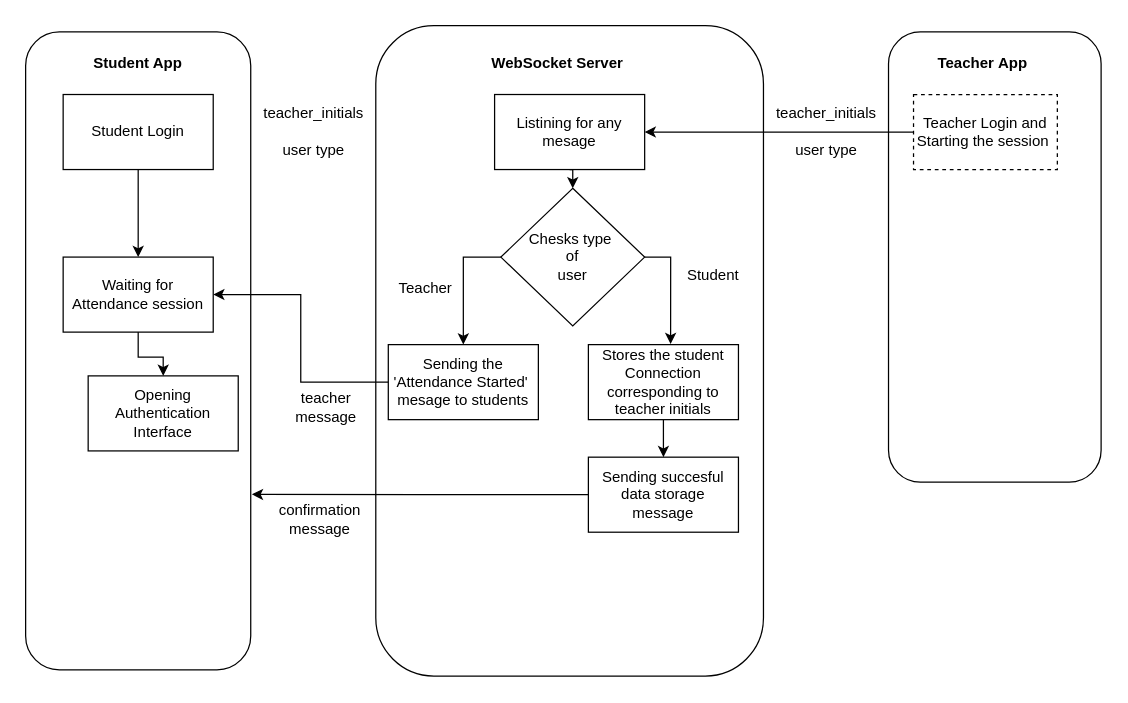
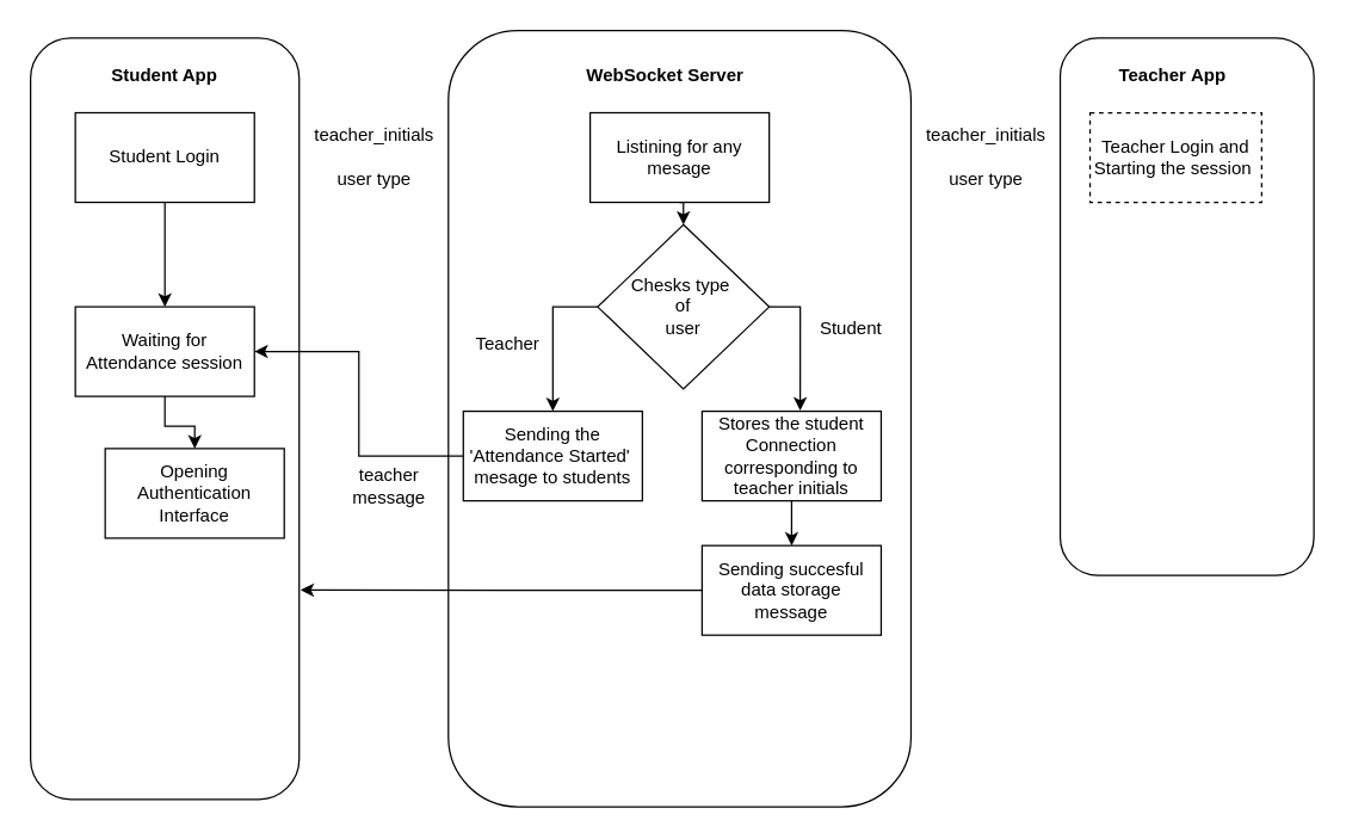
- <mxCell id="13" style="edgeStyle=orthogonalEdgeStyle;rounded=0;orthogonalLoop=1;jettySize=auto;html=1;entryX=1;entryY=0.5;entryDx=0;entryDy=0;" edge="1" parent="1" source="14" target="16"><mxGeometry relative="1" as="geometry" /></mxCell>
- <mxCell id="33" value="confirmation&lt;div&gt;message&lt;/div&gt;" style="text;html=1;align=center;verticalAlign=middle;resizable=0;points=[];autosize=1;strokeColor=none;fillColor=none;" vertex="1" parent="1"><mxGeometry x="210" y="395" width="90" height="40" as="geometry" /></mxCell>
